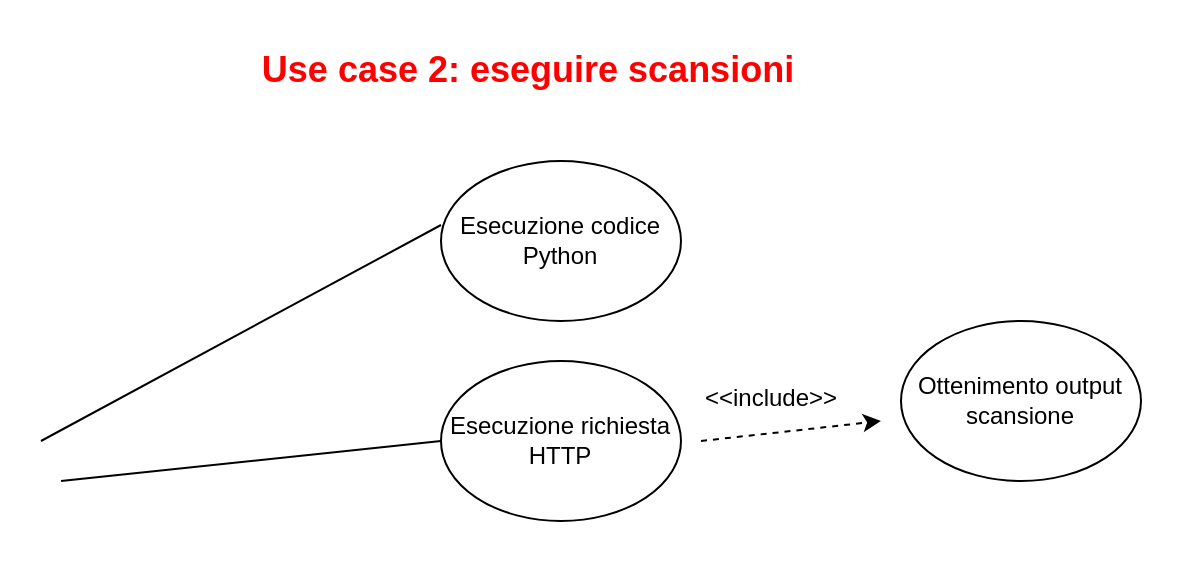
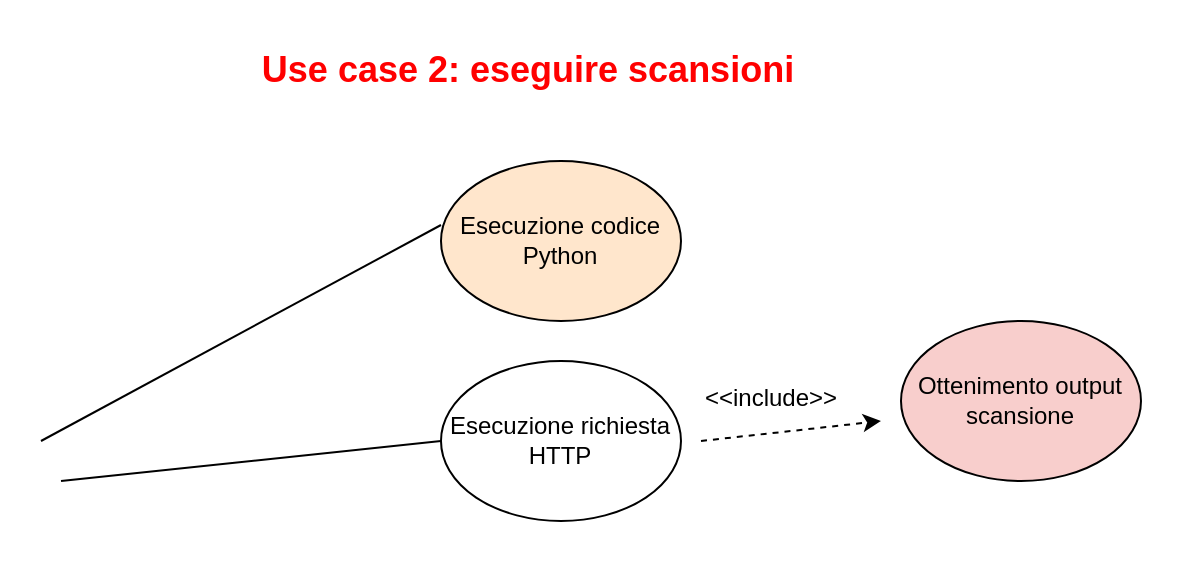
- <mxCell id="3" value="Esecuzione codice Python" style="ellipse;whiteSpace=wrap;html=1;" vertex="1" parent="1"><mxGeometry x="220" y="80" width="120" height="80" as="geometry" /></mxCell>
+ <mxCell id="3" value="Esecuzione codice Python" style="ellipse;whiteSpace=wrap;html=1;fillColor=#ffe6cc;" vertex="1" parent="1"><mxGeometry x="220" y="80" width="120" height="80" as="geometry" /></mxCell>
- <mxCell id="5" value="Ottenimento output scansione" style="ellipse;whiteSpace=wrap;html=1;" vertex="1" parent="1"><mxGeometry x="450" y="160" width="120" height="80" as="geometry" /></mxCell>
+ <mxCell id="5" value="Ottenimento output scansione" style="ellipse;whiteSpace=wrap;html=1;fillColor=#f8cecc;" vertex="1" parent="1"><mxGeometry x="450" y="160" width="120" height="80" as="geometry" /></mxCell>
